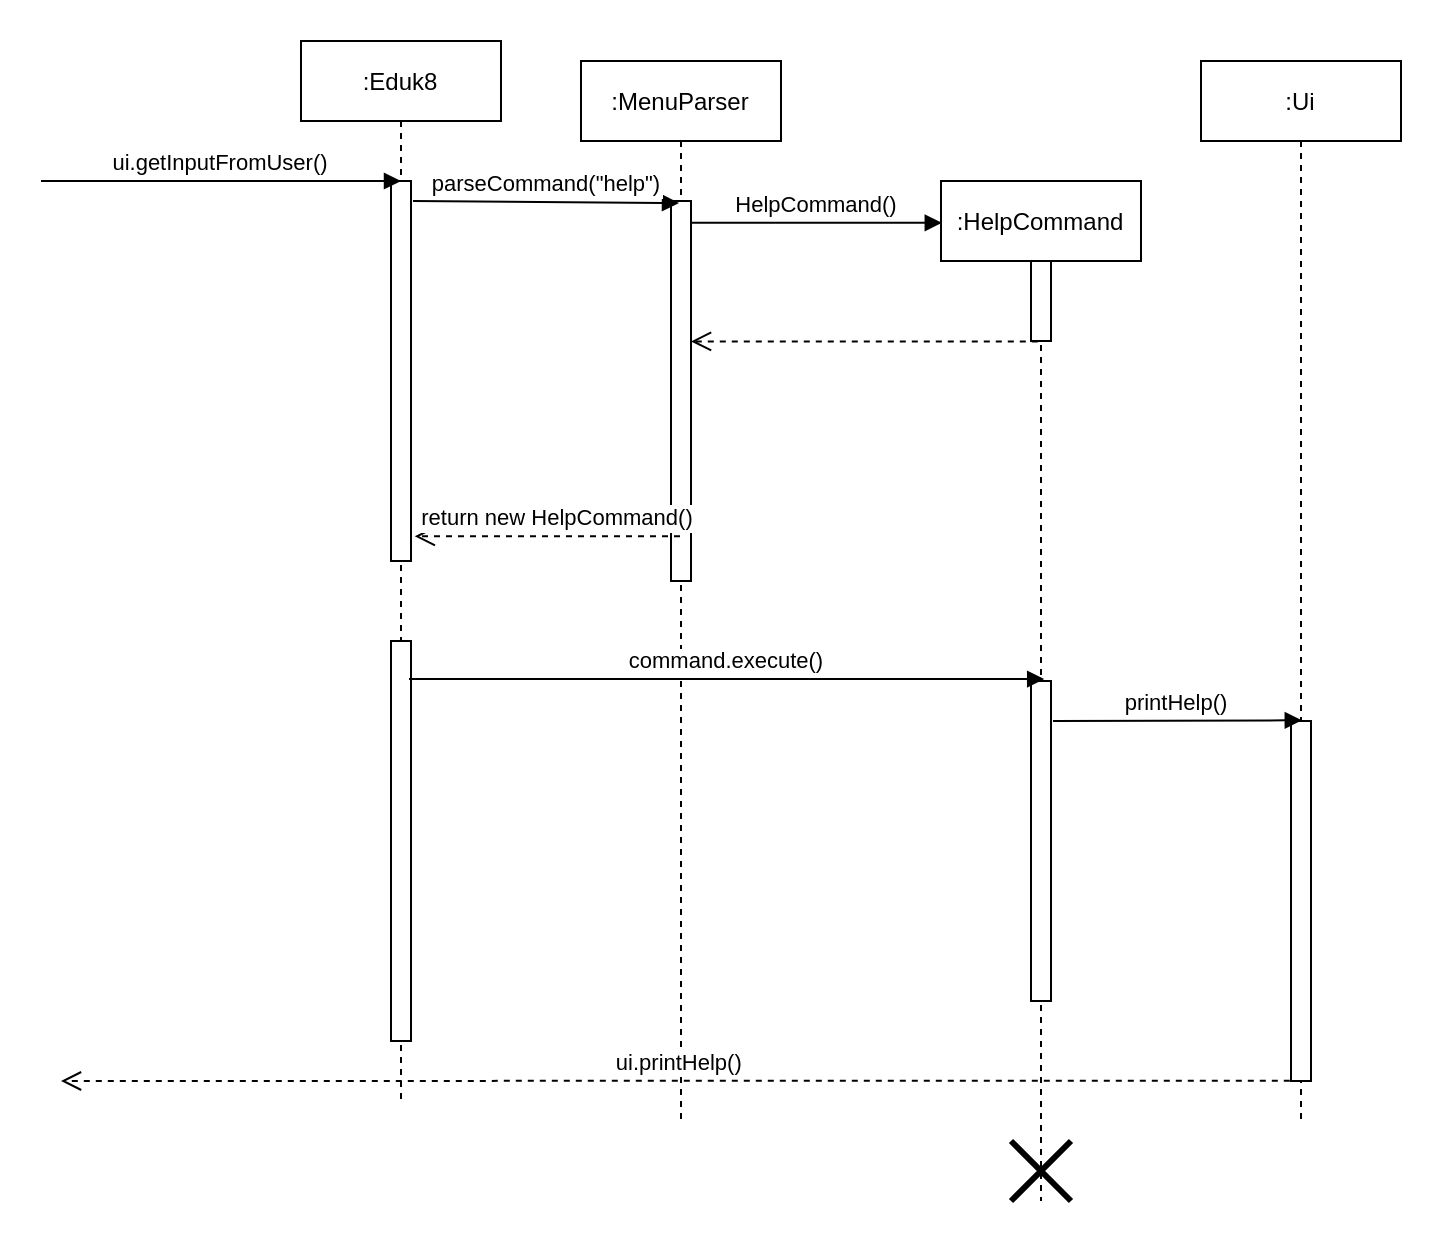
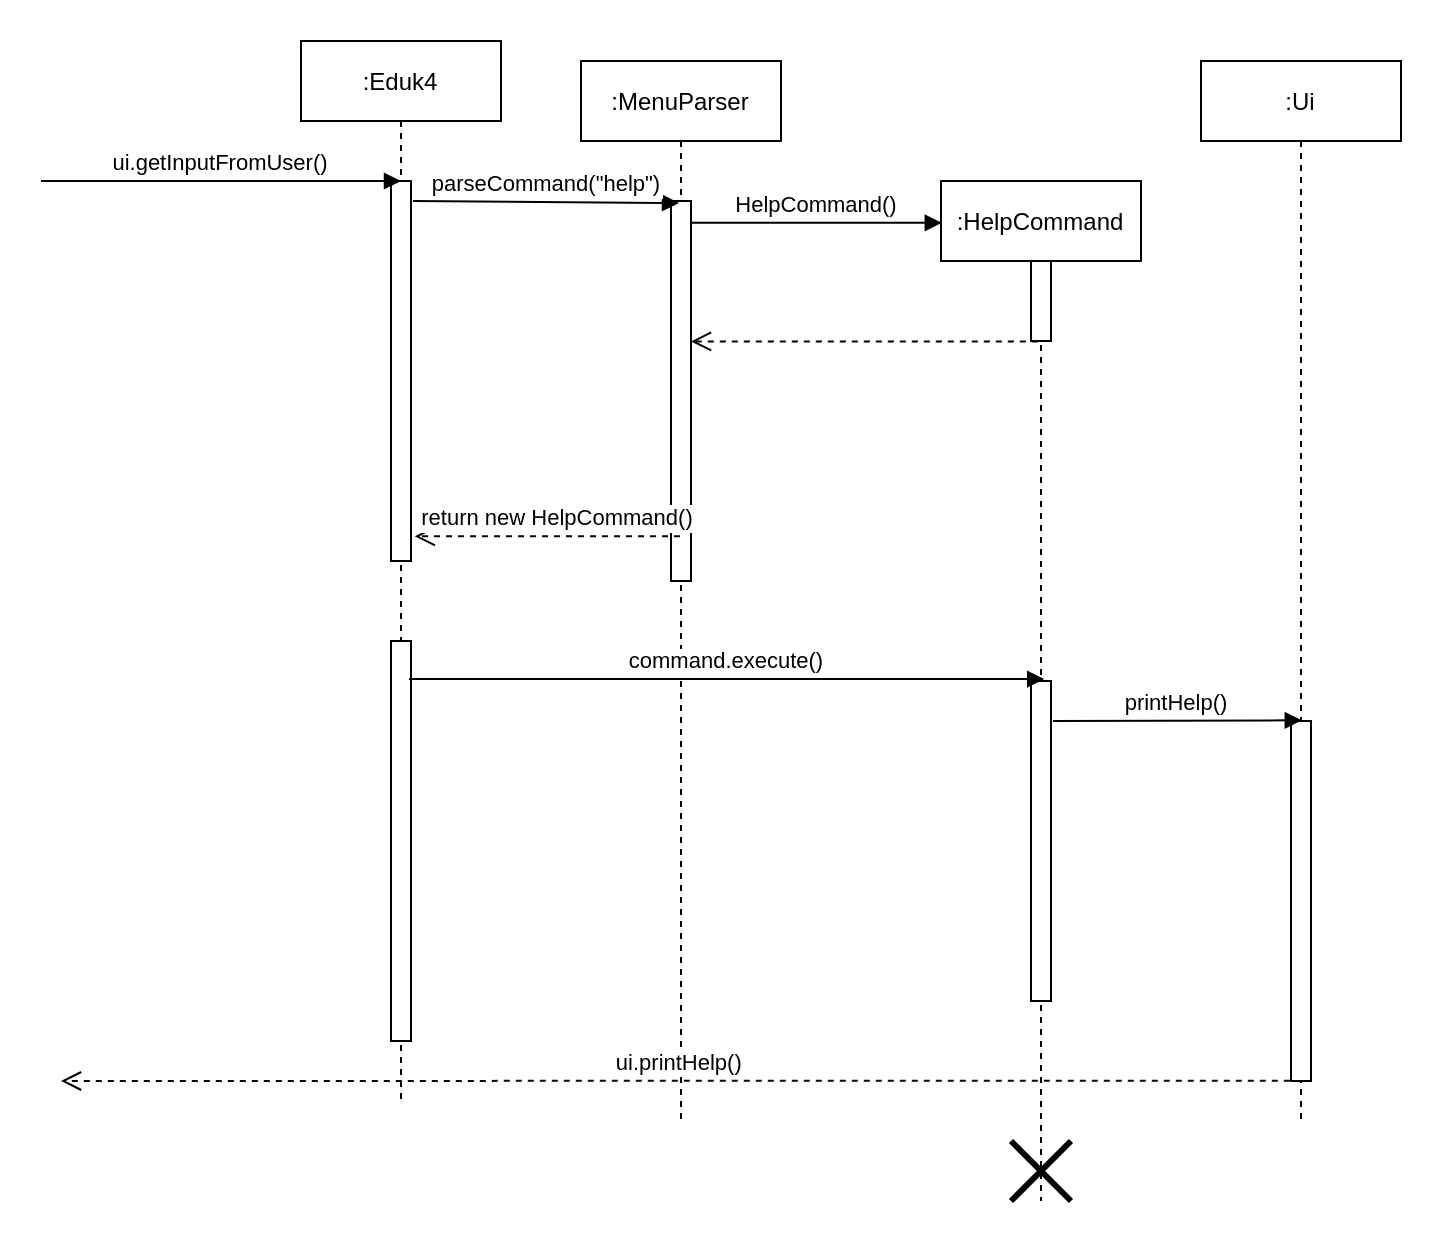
- <mxCell id="11" value=":Eduk8" style="shape=umlLifeline;perimeter=lifelinePerimeter;container=1;collapsible=0;recursiveResize=0;rounded=0;shadow=0;strokeWidth=1;" parent="1" vertex="1"><mxGeometry x="150" y="20" width="100" height="530" as="geometry" /></mxCell>
+ <mxCell id="11" value=":Eduk4" style="shape=umlLifeline;perimeter=lifelinePerimeter;container=1;collapsible=0;recursiveResize=0;rounded=0;shadow=0;strokeWidth=1;" parent="1" vertex="1"><mxGeometry x="150" y="20" width="100" height="530" as="geometry" /></mxCell>
